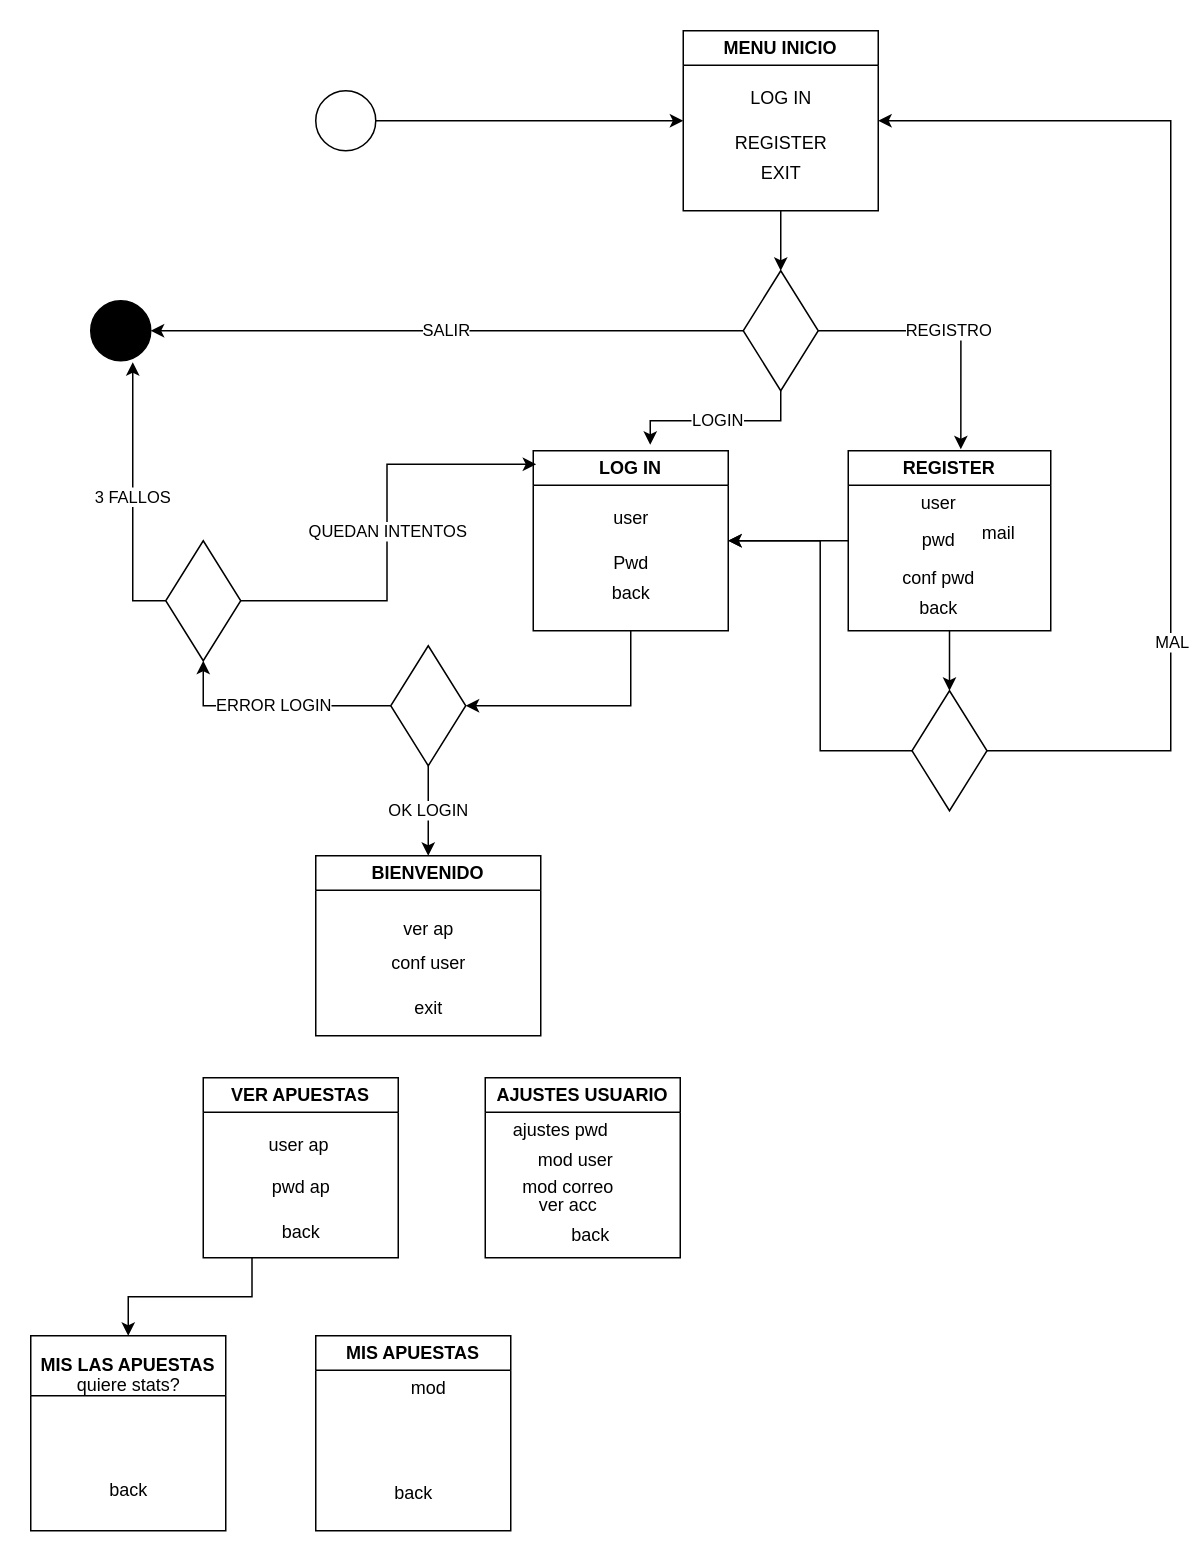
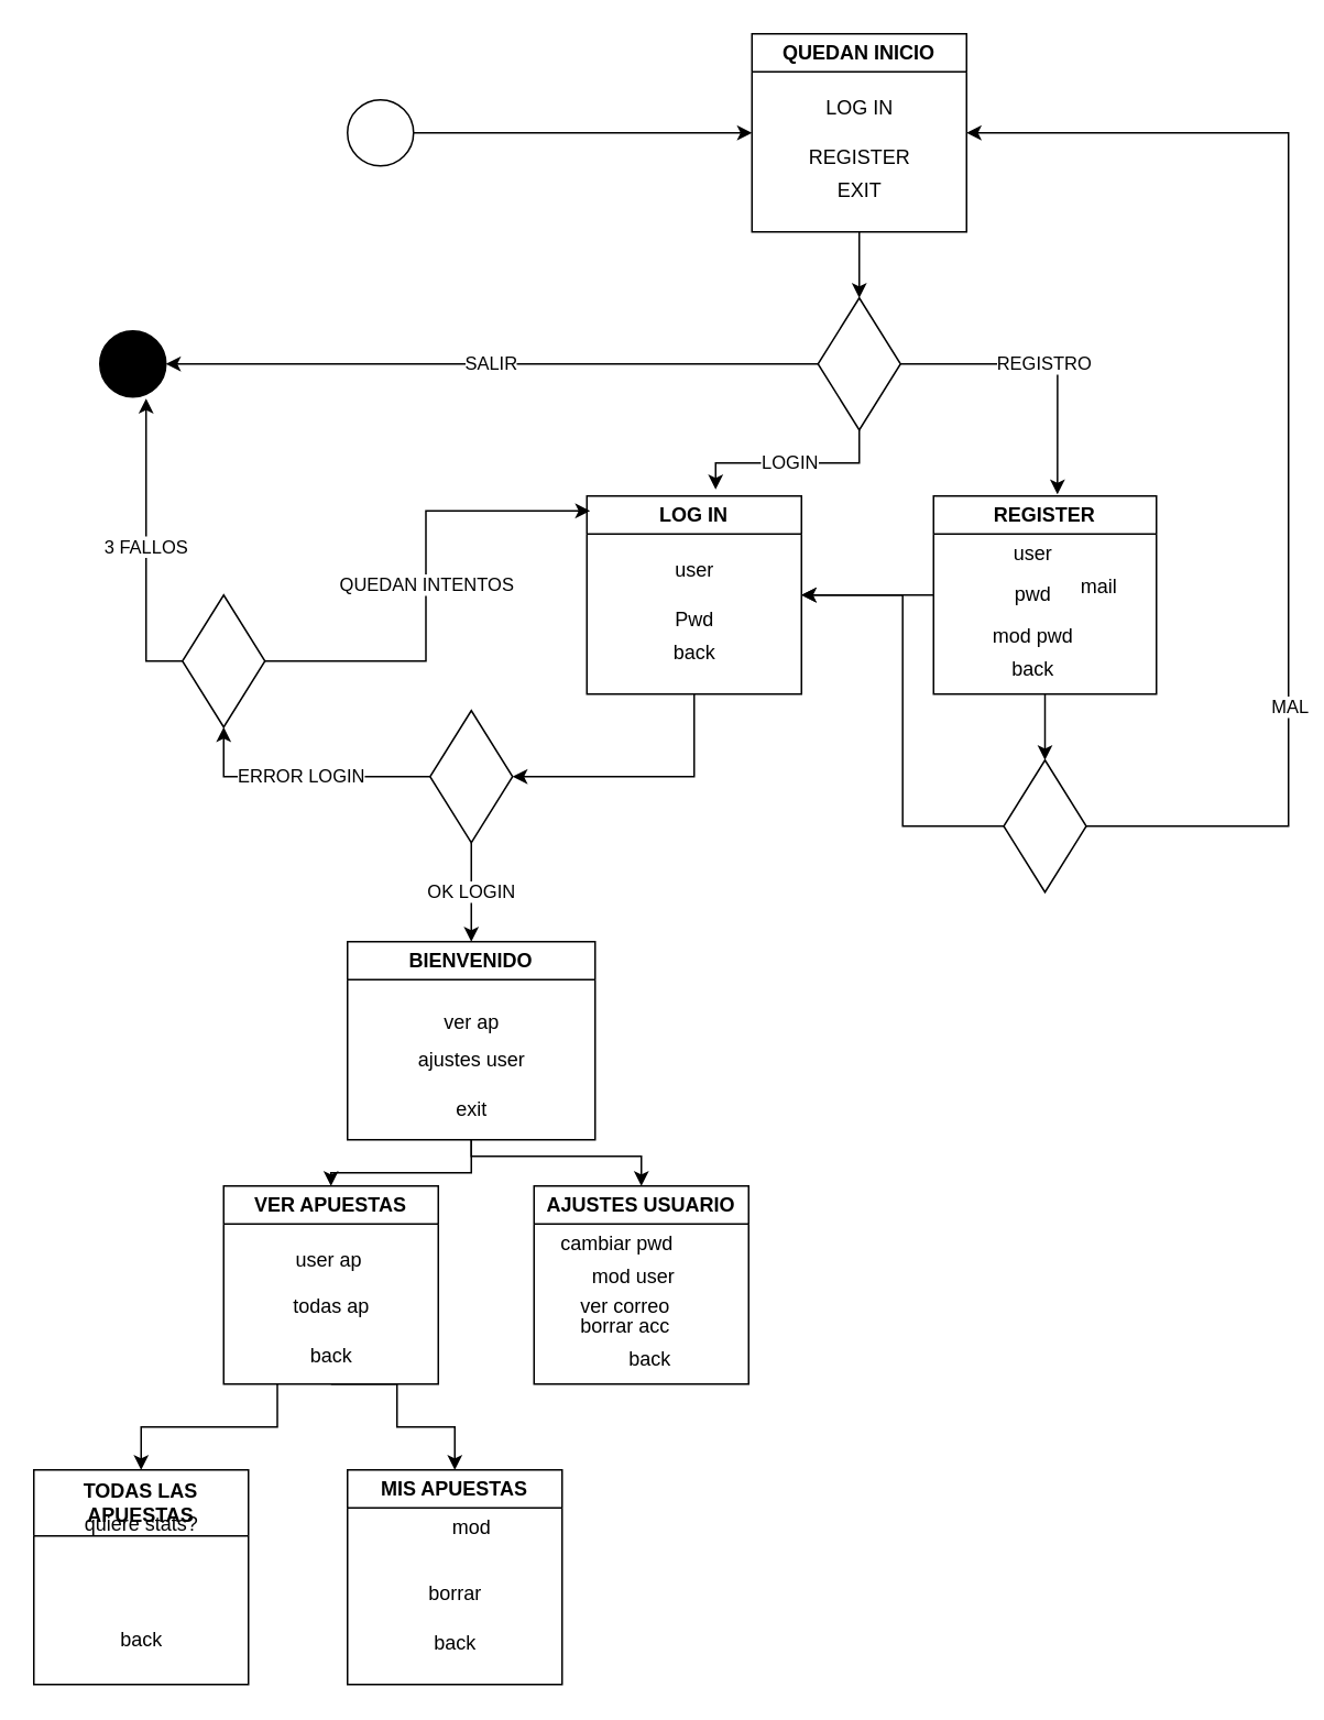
- <mxCell id="2" value="MENU INICIO" style="swimlane;whiteSpace=wrap;html=1;" parent="1" vertex="1"><mxGeometry x="455" y="20" width="130" height="120" as="geometry" /></mxCell>
+ <mxCell id="2" value="QUEDAN INICIO" style="swimlane;whiteSpace=wrap;html=1;" parent="1" vertex="1"><mxGeometry x="455" y="20" width="130" height="120" as="geometry" /></mxCell>
- <mxCell id="17" value="conf pwd" style="text;html=1;align=center;verticalAlign=middle;resizable=0;points=[];autosize=1;strokeColor=none;fillColor=none;" parent="16" vertex="1"><mxGeometry x="25" y="70" width="70" height="30" as="geometry" /></mxCell>
+ <mxCell id="17" value="mod pwd" style="text;html=1;align=center;verticalAlign=middle;resizable=0;points=[];autosize=1;strokeColor=none;fillColor=none;" parent="16" vertex="1"><mxGeometry x="25" y="70" width="70" height="30" as="geometry" /></mxCell>
- <mxCell id="36" value="conf user" style="text;html=1;align=center;verticalAlign=middle;resizable=0;points=[];autosize=1;strokeColor=none;fillColor=none;" parent="35" vertex="1"><mxGeometry x="30" y="56.5" width="90" height="30" as="geometry" /></mxCell>
+ <mxCell id="36" value="ajustes user" style="text;html=1;align=center;verticalAlign=middle;resizable=0;points=[];autosize=1;strokeColor=none;fillColor=none;" parent="35" vertex="1"><mxGeometry x="30" y="56.5" width="90" height="30" as="geometry" /></mxCell>
+ <mxCell id="34" style="edgeStyle=orthogonalEdgeStyle;rounded=0;orthogonalLoop=1;jettySize=auto;html=1;exitX=0.5;exitY=1;exitDx=0;exitDy=0;entryX=0.5;entryY=0;entryDx=0;entryDy=0;" parent="1" source="35" target="12" edge="1"><mxGeometry relative="1" as="geometry"><Array as="points"><mxPoint x="285" y="700" /><mxPoint x="388" y="700" /></Array></mxGeometry></mxCell>
+ <mxCell id="33" style="edgeStyle=orthogonalEdgeStyle;rounded=0;orthogonalLoop=1;jettySize=auto;html=1;exitX=0.5;exitY=1;exitDx=0;exitDy=0;" parent="1" source="35" target="8" edge="1"><mxGeometry relative="1" as="geometry" /></mxCell>
- <mxCell id="40" value="ajustes pwd" style="text;html=1;align=center;verticalAlign=middle;resizable=0;points=[];autosize=1;strokeColor=none;fillColor=none;" parent="1" vertex="1"><mxGeometry x="328" y="738" width="90" height="30" as="geometry" /></mxCell>
+ <mxCell id="40" value="cambiar pwd" style="text;html=1;align=center;verticalAlign=middle;resizable=0;points=[];autosize=1;strokeColor=none;fillColor=none;" parent="1" vertex="1"><mxGeometry x="328" y="738" width="90" height="30" as="geometry" /></mxCell>
- <mxCell id="10" value="pwd ap" style="text;html=1;align=center;verticalAlign=middle;resizable=0;points=[];autosize=1;strokeColor=none;fillColor=none;" parent="8" vertex="1"><mxGeometry x="30" y="58" width="70" height="30" as="geometry" /></mxCell>
+ <mxCell id="10" value="todas ap" style="text;html=1;align=center;verticalAlign=middle;resizable=0;points=[];autosize=1;strokeColor=none;fillColor=none;" parent="8" vertex="1"><mxGeometry x="30" y="58" width="70" height="30" as="geometry" /></mxCell>
- <mxCell id="13" value="mod correo" style="text;html=1;align=center;verticalAlign=middle;resizable=0;points=[];autosize=1;strokeColor=none;fillColor=none;" parent="12" vertex="1"><mxGeometry x="15" y="58" width="80" height="30" as="geometry" /></mxCell>
+ <mxCell id="13" value="ver correo" style="text;html=1;align=center;verticalAlign=middle;resizable=0;points=[];autosize=1;strokeColor=none;fillColor=none;" parent="12" vertex="1"><mxGeometry x="15" y="58" width="80" height="30" as="geometry" /></mxCell>
- <mxCell id="42" value="ver acc" style="text;html=1;align=center;verticalAlign=middle;resizable=0;points=[];autosize=1;strokeColor=none;fillColor=none;" parent="1" vertex="1"><mxGeometry x="338" y="788" width="80" height="30" as="geometry" /></mxCell>
+ <mxCell id="42" value="borrar acc" style="text;html=1;align=center;verticalAlign=middle;resizable=0;points=[];autosize=1;strokeColor=none;fillColor=none;" parent="1" vertex="1"><mxGeometry x="338" y="788" width="80" height="30" as="geometry" /></mxCell>
+ <mxCell id="6" style="edgeStyle=orthogonalEdgeStyle;rounded=0;orthogonalLoop=1;jettySize=auto;html=1;exitX=0.5;exitY=1;exitDx=0;exitDy=0;entryX=0.5;entryY=0;entryDx=0;entryDy=0;" parent="1" source="8" target="22" edge="1"><mxGeometry relative="1" as="geometry"><Array as="points"><mxPoint x="240" y="838" /><mxPoint x="240" y="864" /><mxPoint x="275" y="864" /></Array></mxGeometry></mxCell>
- <mxCell id="26" value="MIS LAS APUESTAS" style="swimlane;whiteSpace=wrap;html=1;startSize=40;" parent="1" vertex="1"><mxGeometry x="20" y="890" width="130" height="130" as="geometry" /></mxCell>
+ <mxCell id="26" value="TODAS LAS APUESTAS" style="swimlane;whiteSpace=wrap;html=1;startSize=40;" parent="1" vertex="1"><mxGeometry x="20" y="890" width="130" height="130" as="geometry" /></mxCell>
+ <mxCell id="25" value="borrar" style="text;html=1;align=center;verticalAlign=middle;resizable=0;points=[];autosize=1;strokeColor=none;fillColor=none;" parent="22" vertex="1"><mxGeometry x="35" y="60" width="60" height="30" as="geometry" /></mxCell>
